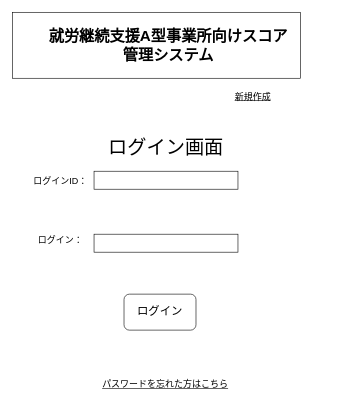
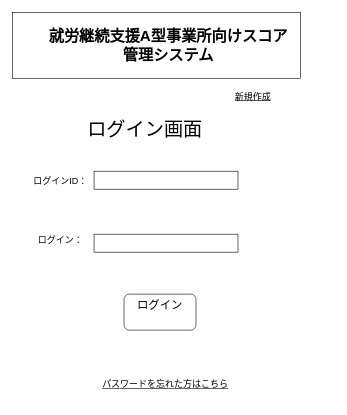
- <mxCell id="5" value="ログイン画面" style="text;html=1;align=center;verticalAlign=middle;whiteSpace=wrap;rounded=0;fontSize=32;" vertex="1" parent="1"><mxGeometry x="171" y="230" width="210" height="30" as="geometry" /></mxCell>
+ <mxCell id="5" value="ログイン画面" style="text;html=1;align=center;verticalAlign=middle;whiteSpace=wrap;rounded=0;fontSize=32;" vertex="1" parent="1"><mxGeometry x="136" y="200" width="210" height="30" as="geometry" /></mxCell>
- <mxCell id="16" value="ログイン" style="text;html=1;align=center;verticalAlign=middle;whiteSpace=wrap;rounded=0;fontSize=19;container=0;" vertex="1" parent="14"><mxGeometry x="17" y="15" width="86" height="30" as="geometry" /></mxCell>
+ <mxCell id="16" value="ログイン" style="text;html=1;align=center;verticalAlign=middle;whiteSpace=wrap;rounded=0;fontSize=19;container=0;" vertex="1" parent="14"><mxGeometry x="17" y="5" width="86" height="30" as="geometry" /></mxCell>
